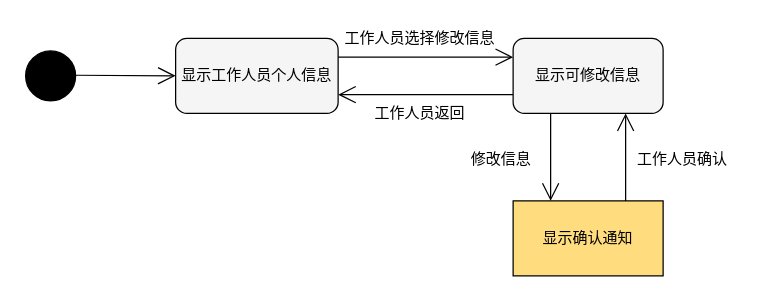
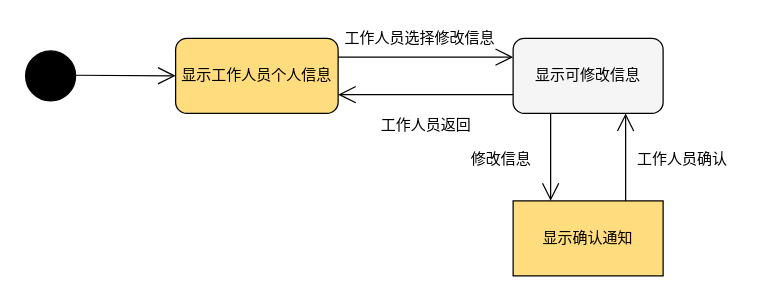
- <mxCell id="3" value="显示工作人员个人信息" style="rounded=1;whiteSpace=wrap;html=1;fillColor=#f5f5f5;" parent="1" vertex="1"><mxGeometry x="140" y="30" width="130" height="60" as="geometry" /></mxCell>
+ <mxCell id="3" value="显示工作人员个人信息" style="rounded=1;whiteSpace=wrap;html=1;fillColor=#FFDC7D;" parent="1" vertex="1"><mxGeometry x="140" y="30" width="130" height="60" as="geometry" /></mxCell>
- <mxCell id="13" value="工作人员返回" style="text;html=1;align=center;verticalAlign=middle;resizable=0;points=[];autosize=1;" parent="1" vertex="1"><mxGeometry x="290" y="80" width="90" height="20" as="geometry" /></mxCell>
+ <mxCell id="13" value="工作人员返回" style="text;html=1;align=center;verticalAlign=middle;resizable=0;points=[];autosize=1;" parent="1" vertex="1"><mxGeometry x="295" y="90" width="90" height="20" as="geometry" /></mxCell>
